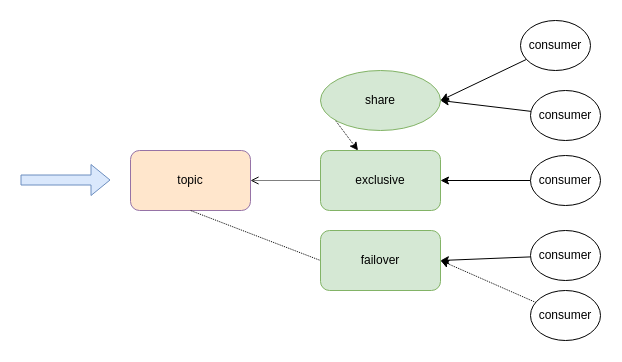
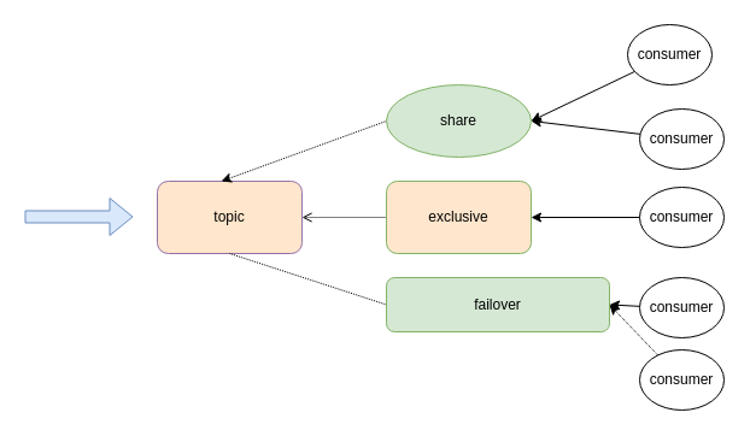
- <mxCell id="3" style="edgeStyle=none;rounded=0;orthogonalLoop=1;jettySize=auto;html=1;exitX=0;exitY=0.5;exitDx=0;exitDy=0;dashed=1;dashPattern=1 1;" edge="1" parent="1" source="4" target="6"><mxGeometry relative="1" as="geometry" /></mxCell>
+ <mxCell id="3" style="edgeStyle=none;rounded=0;orthogonalLoop=1;jettySize=auto;html=1;exitX=0;exitY=0.5;exitDx=0;exitDy=0;entryX=0.442;entryY=0;entryDx=0;entryDy=0;entryPerimeter=0;dashed=1;dashPattern=1 1;" edge="1" parent="1" source="4" target="2"><mxGeometry relative="1" as="geometry" /></mxCell>
- <mxCell id="6" value="exclusive" style="rounded=1;whiteSpace=wrap;html=1;fillColor=#d5e8d4;strokeColor=#82b366;" vertex="1" parent="1"><mxGeometry x="320" y="150" width="120" height="60" as="geometry" /></mxCell>
+ <mxCell id="6" value="exclusive" style="rounded=1;whiteSpace=wrap;html=1;fillColor=#ffe6cc;strokeColor=#82b366;" vertex="1" parent="1"><mxGeometry x="320" y="150" width="120" height="60" as="geometry" /></mxCell>
- <mxCell id="8" value="failover" style="rounded=1;whiteSpace=wrap;html=1;fillColor=#d5e8d4;strokeColor=#82b366;" vertex="1" parent="1"><mxGeometry x="320" y="230" width="120" height="60" as="geometry" /></mxCell>
+ <mxCell id="8" value="failover" style="rounded=1;whiteSpace=wrap;html=1;fillColor=#d5e8d4;strokeColor=#82b366;" vertex="1" parent="1"><mxGeometry x="320" y="230" width="185" height="45" as="geometry" /></mxCell>
